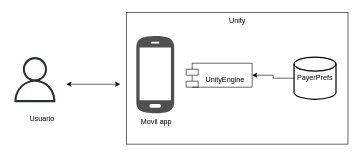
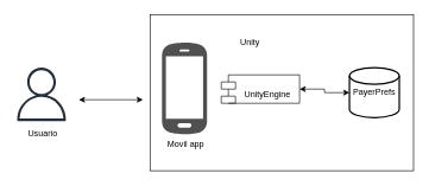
- <mxCell id="13" value="Unity" style="text;html=1;align=center;verticalAlign=middle;resizable=0;points=[];autosize=1;strokeColor=none;fillColor=none;" vertex="1" parent="1"><mxGeometry x="370" y="20" width="50" height="30" as="geometry" /></mxCell>
+ <mxCell id="13" value="Unity" style="text;html=1;align=center;verticalAlign=middle;resizable=0;points=[];autosize=1;strokeColor=none;fillColor=none;" vertex="1" parent="1"><mxGeometry x="325" y="45" width="50" height="30" as="geometry" /></mxCell>
- <mxCell id="12" style="edgeStyle=orthogonalEdgeStyle;rounded=0;orthogonalLoop=1;jettySize=auto;html=1;entryX=0;entryY=0.5;entryDx=0;entryDy=0;entryPerimeter=0;startArrow=classic;startFill=1;endArrow=none;" edge="1" parent="1" source="9" target="11"><mxGeometry relative="1" as="geometry" /></mxCell>
+ <mxCell id="12" style="edgeStyle=orthogonalEdgeStyle;rounded=0;orthogonalLoop=1;jettySize=auto;html=1;entryX=0;entryY=0.5;entryDx=0;entryDy=0;entryPerimeter=0;startArrow=classic;startFill=1;" edge="1" parent="1" source="9" target="11"><mxGeometry relative="1" as="geometry" /></mxCell>
- <mxCell id="8" value="Usuario" style="text;html=1;align=center;verticalAlign=middle;resizable=0;points=[];autosize=1;strokeColor=none;fillColor=none;" vertex="1" parent="1"><mxGeometry x="39" y="182.75" width="60" height="30" as="geometry" /></mxCell>
+ <mxCell id="8" value="Usuario" style="text;html=1;align=center;verticalAlign=middle;resizable=0;points=[];autosize=1;strokeColor=none;fillColor=none;" vertex="1" parent="1"><mxGeometry x="29" y="172.75" width="60" height="30" as="geometry" /></mxCell>
